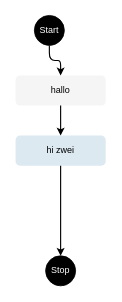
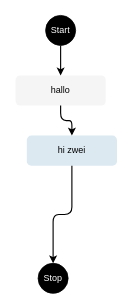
- <mxCell id="2" value="Start" style="ellipse;whiteSpace=wrap;html=1;aspect=fixed;fillColor=#000000;fontColor=#ffffff;" vertex="1" parent="1"><mxGeometry x="45" y="20" width="40" height="40" as="geometry" /></mxCell>
+ <mxCell id="2" value="Start" style="ellipse;whiteSpace=wrap;html=1;aspect=fixed;fillColor=#000000;fontColor=#ffffff;" vertex="1" parent="1"><mxGeometry x="60" y="20" width="40" height="40" as="geometry" /></mxCell>
- <mxCell id="4" value="hi zwei" style="rounded=1;whiteSpace=wrap;html=1;strokeColor=none;fillColor=#DCE9F1;" vertex="1" parent="1"><mxGeometry x="20" y="180" width="120" height="40" as="geometry" /></mxCell>
+ <mxCell id="4" value="hi zwei" style="rounded=1;whiteSpace=wrap;html=1;strokeColor=none;fillColor=#DCE9F1;" vertex="1" parent="1"><mxGeometry x="35" y="180" width="120" height="40" as="geometry" /></mxCell>
- <mxCell id="5" value="Stop" style="ellipse;whiteSpace=wrap;html=1;aspect=fixed;fillColor=#000000;fontColor=#ffffff;" vertex="1" parent="1"><mxGeometry x="60" y="340" width="40" height="40" as="geometry" /></mxCell>
+ <mxCell id="5" value="Stop" style="ellipse;whiteSpace=wrap;html=1;aspect=fixed;fillColor=#000000;fontColor=#ffffff;" vertex="1" parent="1"><mxGeometry x="50" y="350" width="40" height="40" as="geometry" /></mxCell>
